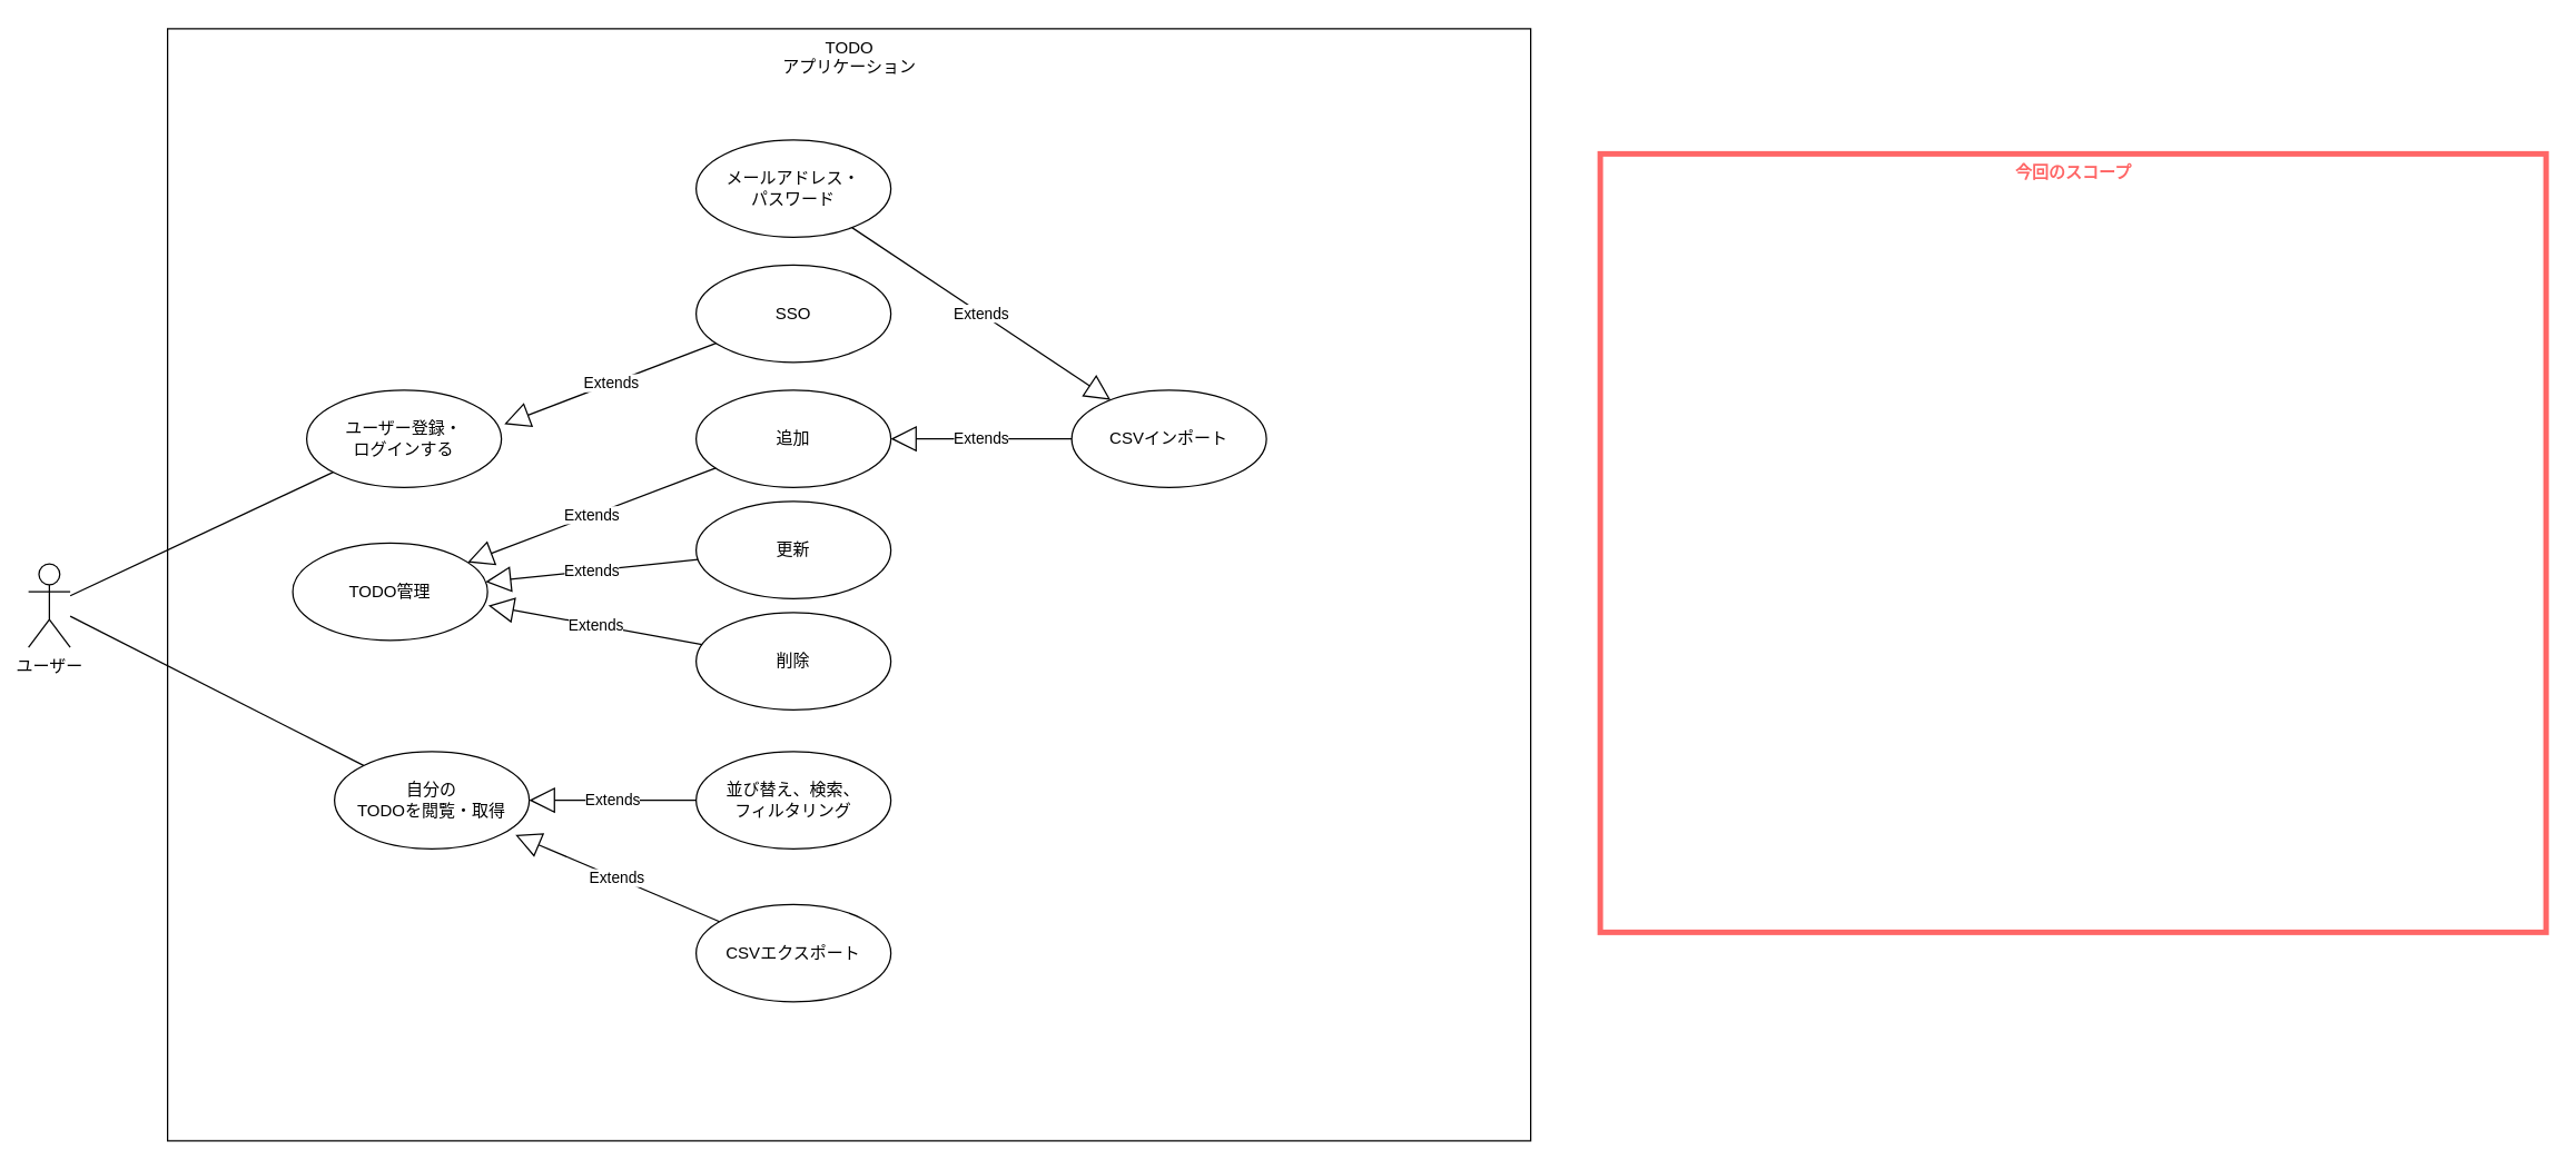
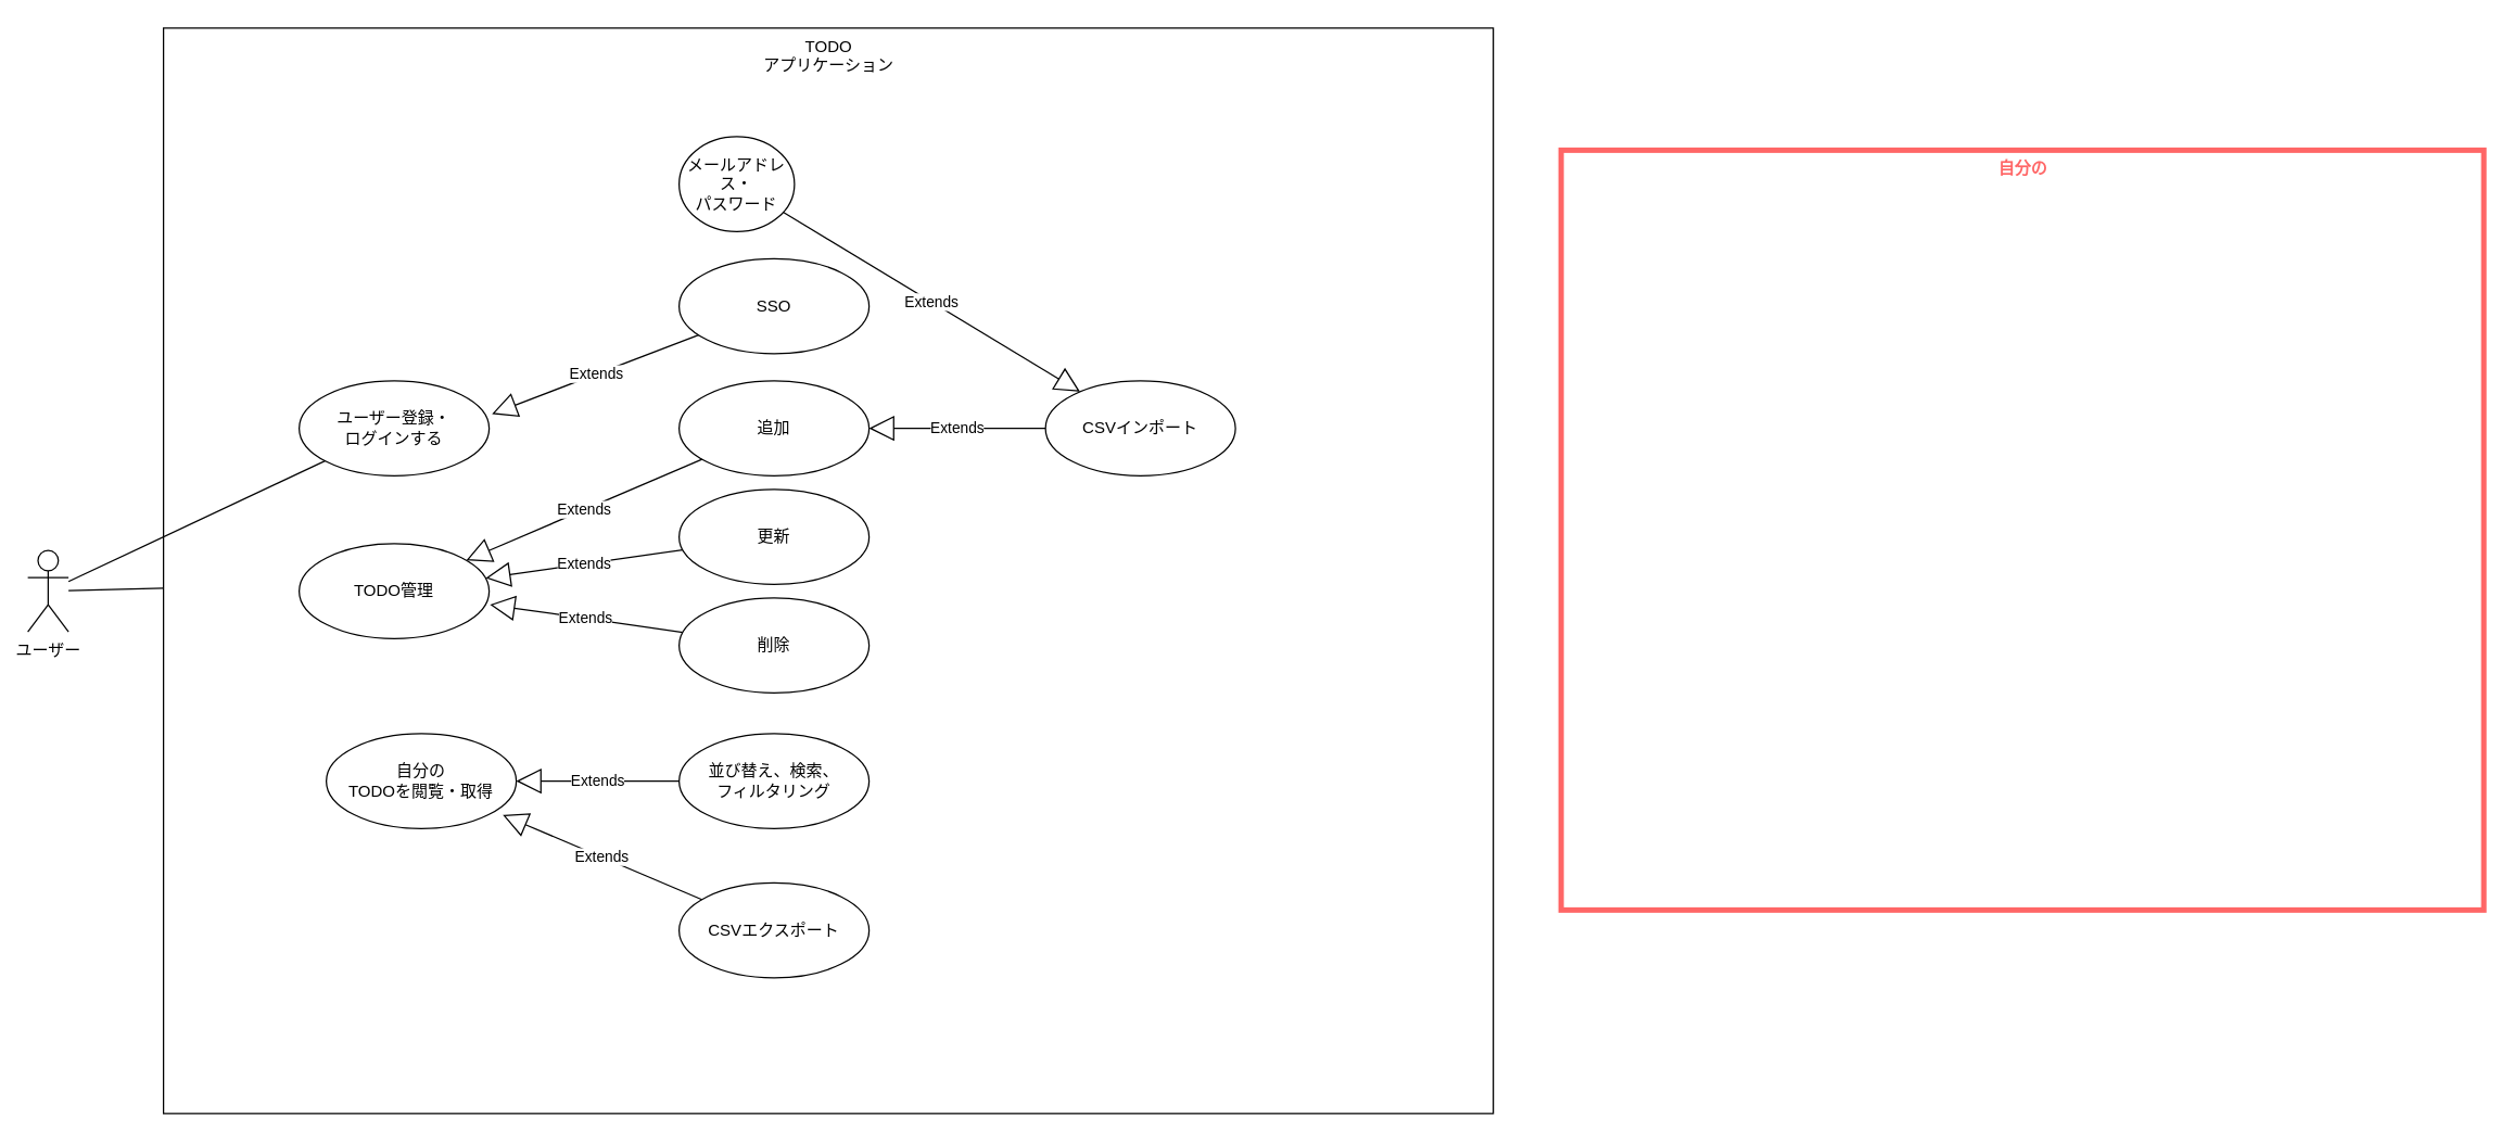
- <mxCell id="13" value="今回のスコープ" style="html=1;fillColor=none;verticalAlign=top;strokeColor=#FF6666;strokeWidth=4;fontColor=#FF6666;fontStyle=1" parent="1" vertex="1"><mxGeometry x="1150" y="110" width="680" height="560" as="geometry" /></mxCell>
+ <mxCell id="13" value="自分の" style="html=1;fillColor=none;verticalAlign=top;strokeColor=#FF6666;strokeWidth=4;fontColor=#FF6666;fontStyle=1" parent="1" vertex="1"><mxGeometry x="1150" y="110" width="680" height="560" as="geometry" /></mxCell>
- <mxCell id="20" value="メールアドレス・&lt;br&gt;パスワード" style="ellipse;whiteSpace=wrap;html=1;fillColor=default;" vertex="1" parent="1"><mxGeometry x="500" y="100" width="140" height="70" as="geometry" /></mxCell>
+ <mxCell id="20" value="メールアドレス・&lt;br&gt;パスワード" style="ellipse;whiteSpace=wrap;html=1;fillColor=default;" vertex="1" parent="1"><mxGeometry x="500" y="100" width="85" height="70" as="geometry" /></mxCell>
- <mxCell id="4" value="TODO管理" style="ellipse;whiteSpace=wrap;html=1;fillColor=default;" parent="1" vertex="1"><mxGeometry x="210" y="390" width="140" height="70" as="geometry" /></mxCell>
+ <mxCell id="4" value="TODO管理" style="ellipse;whiteSpace=wrap;html=1;fillColor=default;" parent="1" vertex="1"><mxGeometry x="220" y="400" width="140" height="70" as="geometry" /></mxCell>
- <mxCell id="12" value="" style="endArrow=none;html=1;" parent="1" source="3" target="5" edge="1"><mxGeometry relative="1" as="geometry"><mxPoint x="80" y="400.294" as="sourcePoint" /><mxPoint x="250.054" y="403.629" as="targetPoint" /></mxGeometry></mxCell>
+ <mxCell id="12" value="" style="endArrow=none;html=1;" parent="1" source="3" target="2" edge="1"><mxGeometry relative="1" as="geometry"><mxPoint x="80" y="400.294" as="sourcePoint" /><mxPoint x="250.054" y="403.629" as="targetPoint" /></mxGeometry></mxCell>
